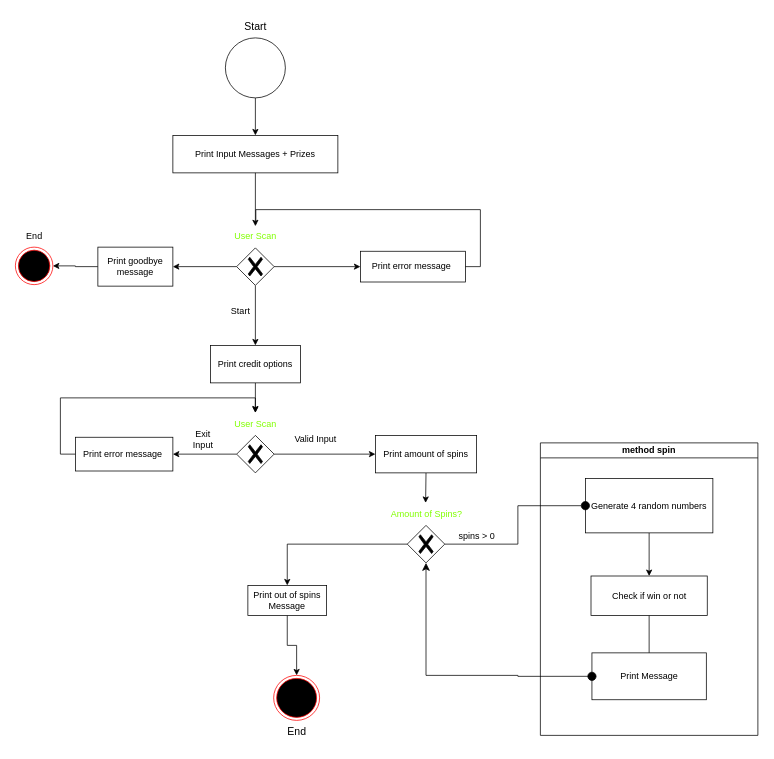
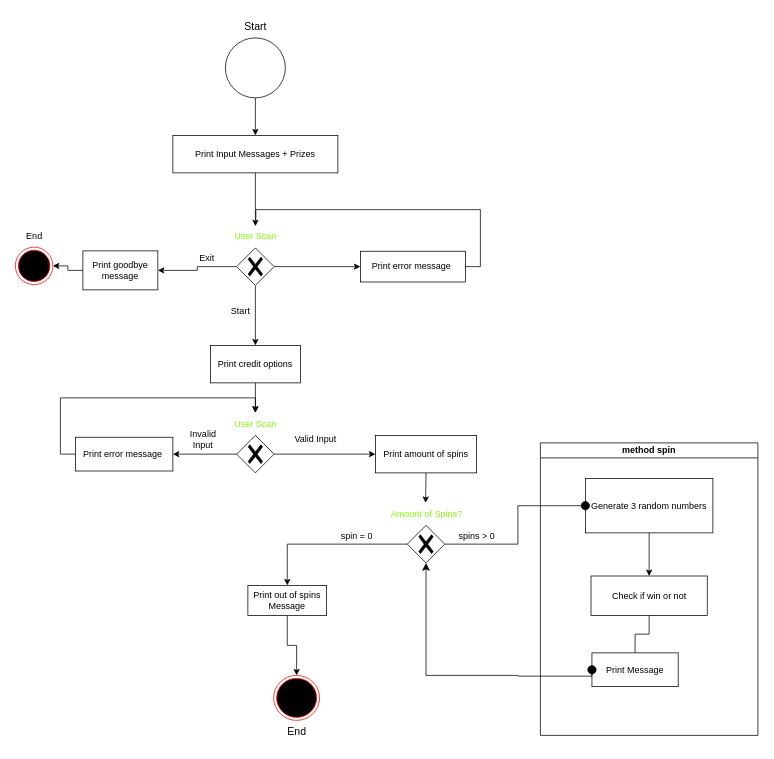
+ <mxCell id="15" value="Exit" style="text;html=1;align=center;verticalAlign=middle;resizable=0;points=[];autosize=1;strokeColor=none;fillColor=none;" parent="1" vertex="1"><mxGeometry x="255" y="329" width="40" height="30" as="geometry" /></mxCell>
- <mxCell id="13" value="Print goodbye message" style="points=[[0.25,0,0],[0.5,0,0],[0.75,0,0],[1,0.25,0],[1,0.5,0],[1,0.75,0],[0.75,1,0],[0.5,1,0],[0.25,1,0],[0,0.75,0],[0,0.5,0],[0,0.25,0]];shape=mxgraph.bpmn.task2;whiteSpace=wrap;rectStyle=rounded;size=10;html=1;container=1;expand=0;collapsible=0;taskMarker=abstract;" parent="1" vertex="1"><mxGeometry x="130" y="329" width="100" height="52" as="geometry" /></mxCell>
+ <mxCell id="13" value="Print goodbye message" style="points=[[0.25,0,0],[0.5,0,0],[0.75,0,0],[1,0.25,0],[1,0.5,0],[1,0.75,0],[0.75,1,0],[0.5,1,0],[0.25,1,0],[0,0.75,0],[0,0.5,0],[0,0.25,0]];shape=mxgraph.bpmn.task2;whiteSpace=wrap;rectStyle=rounded;size=10;html=1;container=1;expand=0;collapsible=0;taskMarker=abstract;" parent="1" vertex="1"><mxGeometry x="110" y="334" width="100" height="52" as="geometry" /></mxCell>
- <mxCell id="34" value="&lt;span style=&quot;text-wrap: wrap;&quot;&gt;Exit Input&lt;/span&gt;" style="text;html=1;align=center;verticalAlign=middle;resizable=0;points=[];autosize=1;strokeColor=none;fillColor=none;" vertex="1" parent="1"><mxGeometry x="225" y="570" width="90" height="30" as="geometry" /></mxCell>
+ <mxCell id="34" value="&lt;span style=&quot;text-wrap: wrap;&quot;&gt;Invalid Input&lt;/span&gt;" style="text;html=1;align=center;verticalAlign=middle;resizable=0;points=[];autosize=1;strokeColor=none;fillColor=none;" vertex="1" parent="1"><mxGeometry x="225" y="570" width="90" height="30" as="geometry" /></mxCell>
- <mxCell id="24" value="Generate 4 random numbers" style="points=[[0.25,0,0],[0.5,0,0],[0.75,0,0],[1,0.25,0],[1,0.5,0],[1,0.75,0],[0.75,1,0],[0.5,1,0],[0.25,1,0],[0,0.75,0],[0,0.5,0],[0,0.25,0]];shape=mxgraph.bpmn.task2;whiteSpace=wrap;rectStyle=rounded;size=10;html=1;container=1;expand=0;collapsible=0;taskMarker=abstract;isLoopStandard=1;" vertex="1" parent="22"><mxGeometry x="60" y="47.5" width="170" height="72.5" as="geometry" /></mxCell>
+ <mxCell id="24" value="Generate 3 random numbers" style="points=[[0.25,0,0],[0.5,0,0],[0.75,0,0],[1,0.25,0],[1,0.5,0],[1,0.75,0],[0.75,1,0],[0.5,1,0],[0.25,1,0],[0,0.75,0],[0,0.5,0],[0,0.25,0]];shape=mxgraph.bpmn.task2;whiteSpace=wrap;rectStyle=rounded;size=10;html=1;container=1;expand=0;collapsible=0;taskMarker=abstract;isLoopStandard=1;" vertex="1" parent="22"><mxGeometry x="60" y="47.5" width="170" height="72.5" as="geometry" /></mxCell>
+ <mxCell id="41" value="spin = 0" style="text;html=1;align=center;verticalAlign=middle;resizable=0;points=[];autosize=1;strokeColor=none;fillColor=none;" vertex="1" parent="1"><mxGeometry x="440" y="700" width="70" height="30" as="geometry" /></mxCell>
- <mxCell id="27" value="Print Message" style="points=[[0.25,0,0],[0.5,0,0],[0.75,0,0],[1,0.25,0],[1,0.5,0],[1,0.75,0],[0.75,1,0],[0.5,1,0],[0.25,1,0],[0,0.75,0],[0,0.5,0],[0,0.25,0]];shape=mxgraph.bpmn.task2;whiteSpace=wrap;rectStyle=rounded;size=10;html=1;container=1;expand=0;collapsible=0;taskMarker=abstract;" vertex="1" parent="22"><mxGeometry x="68.75" y="280" width="152.5" height="62.5" as="geometry" /></mxCell>
+ <mxCell id="27" value="Print Message" style="points=[[0.25,0,0],[0.5,0,0],[0.75,0,0],[1,0.25,0],[1,0.5,0],[1,0.75,0],[0.75,1,0],[0.5,1,0],[0.25,1,0],[0,0.75,0],[0,0.5,0],[0,0.25,0]];shape=mxgraph.bpmn.task2;whiteSpace=wrap;rectStyle=rounded;size=10;html=1;container=1;expand=0;collapsible=0;taskMarker=abstract;" vertex="1" parent="22"><mxGeometry x="68.75" y="280" width="115" height="45" as="geometry" /></mxCell>
